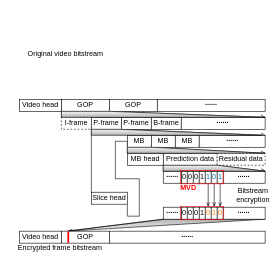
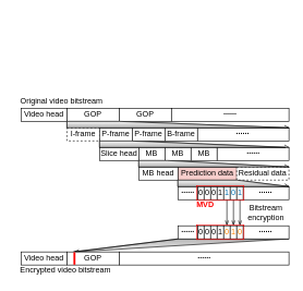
- <mxCell id="74" value="Original video bitstream" style="text;html=1;strokeColor=none;fillColor=none;align=center;verticalAlign=middle;whiteSpace=wrap;rounded=0;fontColor=#000000;" vertex="1" parent="1"><mxGeometry x="35" y="79" width="148" height="20" as="geometry" /></mxCell>
+ <mxCell id="74" value="Original video bitstream" style="text;html=1;strokeColor=none;fillColor=none;align=center;verticalAlign=middle;whiteSpace=wrap;rounded=0;fontColor=#000000;" vertex="1" parent="1"><mxGeometry x="20" y="144" width="148" height="20" as="geometry" /></mxCell>
- <mxCell id="27" value="Prediction data" style="rounded=0;whiteSpace=wrap;html=1;" vertex="1" parent="1"><mxGeometry x="272" y="255" width="90" height="20" as="geometry" /></mxCell>
+ <mxCell id="27" value="Prediction data" style="rounded=0;whiteSpace=wrap;html=1;fillColor=#f8cecc;" vertex="1" parent="1"><mxGeometry x="272" y="255" width="90" height="20" as="geometry" /></mxCell>
- <mxCell id="69" value="Bitstream encryption" style="text;html=1;strokeColor=none;fillColor=none;align=center;verticalAlign=middle;whiteSpace=wrap;rounded=0;" vertex="1" parent="1"><mxGeometry x="392" y="314" width="60" height="20" as="geometry" /></mxCell>
+ <mxCell id="69" value="Bitstream encryption" style="text;html=1;strokeColor=none;fillColor=none;align=center;verticalAlign=middle;whiteSpace=wrap;rounded=0;" vertex="1" parent="1"><mxGeometry x="377" y="314" width="60" height="20" as="geometry" /></mxCell>
- <mxCell id="7" value="Slice head" style="rounded=0;whiteSpace=wrap;html=1;" vertex="1" parent="1"><mxGeometry x="152" y="320" width="60" height="20" as="geometry" /></mxCell>
+ <mxCell id="7" value="Slice head" style="rounded=0;whiteSpace=wrap;html=1;" vertex="1" parent="1"><mxGeometry x="152" y="225" width="60" height="20" as="geometry" /></mxCell>
- <mxCell id="75" value="Encrypted frame bitstream" style="text;html=1;strokeColor=none;fillColor=none;align=center;verticalAlign=middle;whiteSpace=wrap;rounded=0;fontColor=#000000;" vertex="1" parent="1"><mxGeometry x="20" y="403" width="160" height="20" as="geometry" /></mxCell>
+ <mxCell id="75" value="Encrypted video bitstream" style="text;html=1;strokeColor=none;fillColor=none;align=center;verticalAlign=middle;whiteSpace=wrap;rounded=0;fontColor=#000000;" vertex="1" parent="1"><mxGeometry x="20" y="403" width="160" height="20" as="geometry" /></mxCell>
